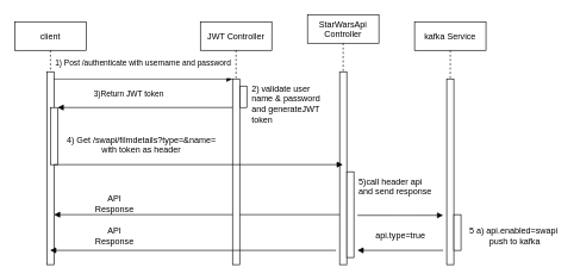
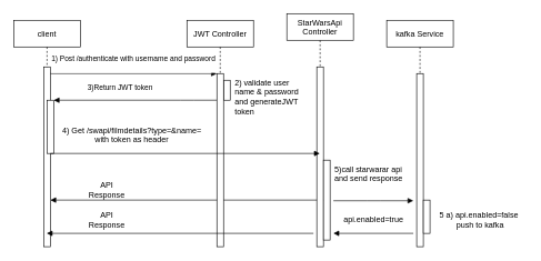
- <mxCell id="16" value="5)call header api and send response" style="text;whiteSpace=wrap;html=1;" vertex="1" parent="1"><mxGeometry x="500" y="240" width="110" height="20" as="geometry" /></mxCell>
+ <mxCell id="16" value="5)call starwarar api and send response" style="text;whiteSpace=wrap;html=1;" vertex="1" parent="1"><mxGeometry x="500" y="240" width="110" height="20" as="geometry" /></mxCell>
- <mxCell id="26" value="api.type=true" style="text;html=1;align=center;verticalAlign=middle;resizable=0;points=[];autosize=1;strokeColor=none;fillColor=none;" vertex="1" parent="1"><mxGeometry x="505" y="320" width="110" height="20" as="geometry" /></mxCell>
+ <mxCell id="26" value="api.enabled=true" style="text;html=1;align=center;verticalAlign=middle;resizable=0;points=[];autosize=1;strokeColor=none;fillColor=none;" vertex="1" parent="1"><mxGeometry x="505" y="320" width="110" height="20" as="geometry" /></mxCell>
- <mxCell id="24" value="5 a) api.enabled=swapi&amp;nbsp;&lt;br&gt;&amp;nbsp;push to kafka&amp;nbsp;" style="text;html=1;align=center;verticalAlign=middle;resizable=0;points=[];autosize=1;strokeColor=none;fillColor=none;" vertex="1" parent="1"><mxGeometry x="650" y="315" width="140" height="30" as="geometry" /></mxCell>
+ <mxCell id="24" value="5 a) api.enabled=false&amp;nbsp;&lt;br&gt;&amp;nbsp;push to kafka&amp;nbsp;" style="text;html=1;align=center;verticalAlign=middle;resizable=0;points=[];autosize=1;strokeColor=none;fillColor=none;" vertex="1" parent="1"><mxGeometry x="650" y="315" width="140" height="30" as="geometry" /></mxCell>
